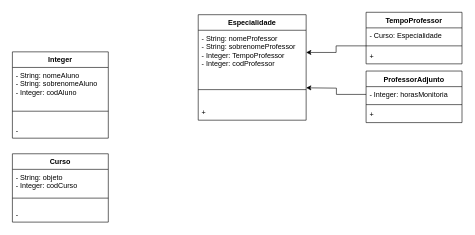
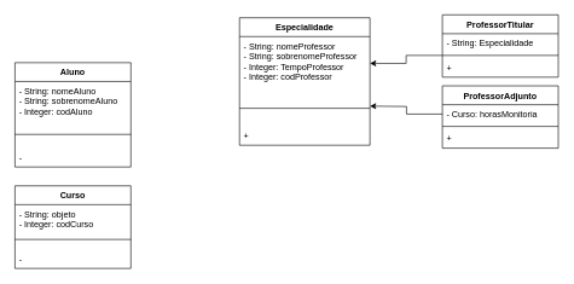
- <mxCell id="18" value="TempoProfessor" style="swimlane;fontStyle=1;align=center;verticalAlign=top;childLayout=stackLayout;horizontal=1;startSize=26;horizontalStack=0;resizeParent=1;resizeParentMax=0;resizeLast=0;collapsible=1;marginBottom=0;" vertex="1" parent="1"><mxGeometry x="610" y="20" width="160" height="86" as="geometry" /></mxCell>
+ <mxCell id="18" value="ProfessorTitular" style="swimlane;fontStyle=1;align=center;verticalAlign=top;childLayout=stackLayout;horizontal=1;startSize=26;horizontalStack=0;resizeParent=1;resizeParentMax=0;resizeLast=0;collapsible=1;marginBottom=0;" vertex="1" parent="1"><mxGeometry x="610" y="20" width="160" height="86" as="geometry" /></mxCell>
- <mxCell id="19" value="- Curso: Especialidade" style="text;strokeColor=none;fillColor=none;align=left;verticalAlign=top;spacingLeft=4;spacingRight=4;overflow=hidden;rotatable=0;points=[[0,0.5],[1,0.5]];portConstraint=eastwest;" vertex="1" parent="18"><mxGeometry y="26" width="160" height="26" as="geometry" /></mxCell>
+ <mxCell id="19" value="- String: Especialidade" style="text;strokeColor=none;fillColor=none;align=left;verticalAlign=top;spacingLeft=4;spacingRight=4;overflow=hidden;rotatable=0;points=[[0,0.5],[1,0.5]];portConstraint=eastwest;" vertex="1" parent="18"><mxGeometry y="26" width="160" height="26" as="geometry" /></mxCell>
- <mxCell id="2" value="Integer" style="swimlane;fontStyle=1;align=center;verticalAlign=top;childLayout=stackLayout;horizontal=1;startSize=26;horizontalStack=0;resizeParent=1;resizeParentMax=0;resizeLast=0;collapsible=1;marginBottom=0;" vertex="1" parent="1"><mxGeometry x="20" y="86" width="160" height="144" as="geometry" /></mxCell>
+ <mxCell id="2" value="Aluno" style="swimlane;fontStyle=1;align=center;verticalAlign=top;childLayout=stackLayout;horizontal=1;startSize=26;horizontalStack=0;resizeParent=1;resizeParentMax=0;resizeLast=0;collapsible=1;marginBottom=0;" vertex="1" parent="1"><mxGeometry x="20" y="86" width="160" height="144" as="geometry" /></mxCell>
- <mxCell id="15" value="- Integer: horasMonitoria" style="text;strokeColor=none;fillColor=none;align=left;verticalAlign=top;spacingLeft=4;spacingRight=4;overflow=hidden;rotatable=0;points=[[0,0.5],[1,0.5]];portConstraint=eastwest;" vertex="1" parent="14"><mxGeometry y="26" width="160" height="26" as="geometry" /></mxCell>
+ <mxCell id="15" value="- Curso: horasMonitoria" style="text;strokeColor=none;fillColor=none;align=left;verticalAlign=top;spacingLeft=4;spacingRight=4;overflow=hidden;rotatable=0;points=[[0,0.5],[1,0.5]];portConstraint=eastwest;" vertex="1" parent="14"><mxGeometry y="26" width="160" height="26" as="geometry" /></mxCell>
